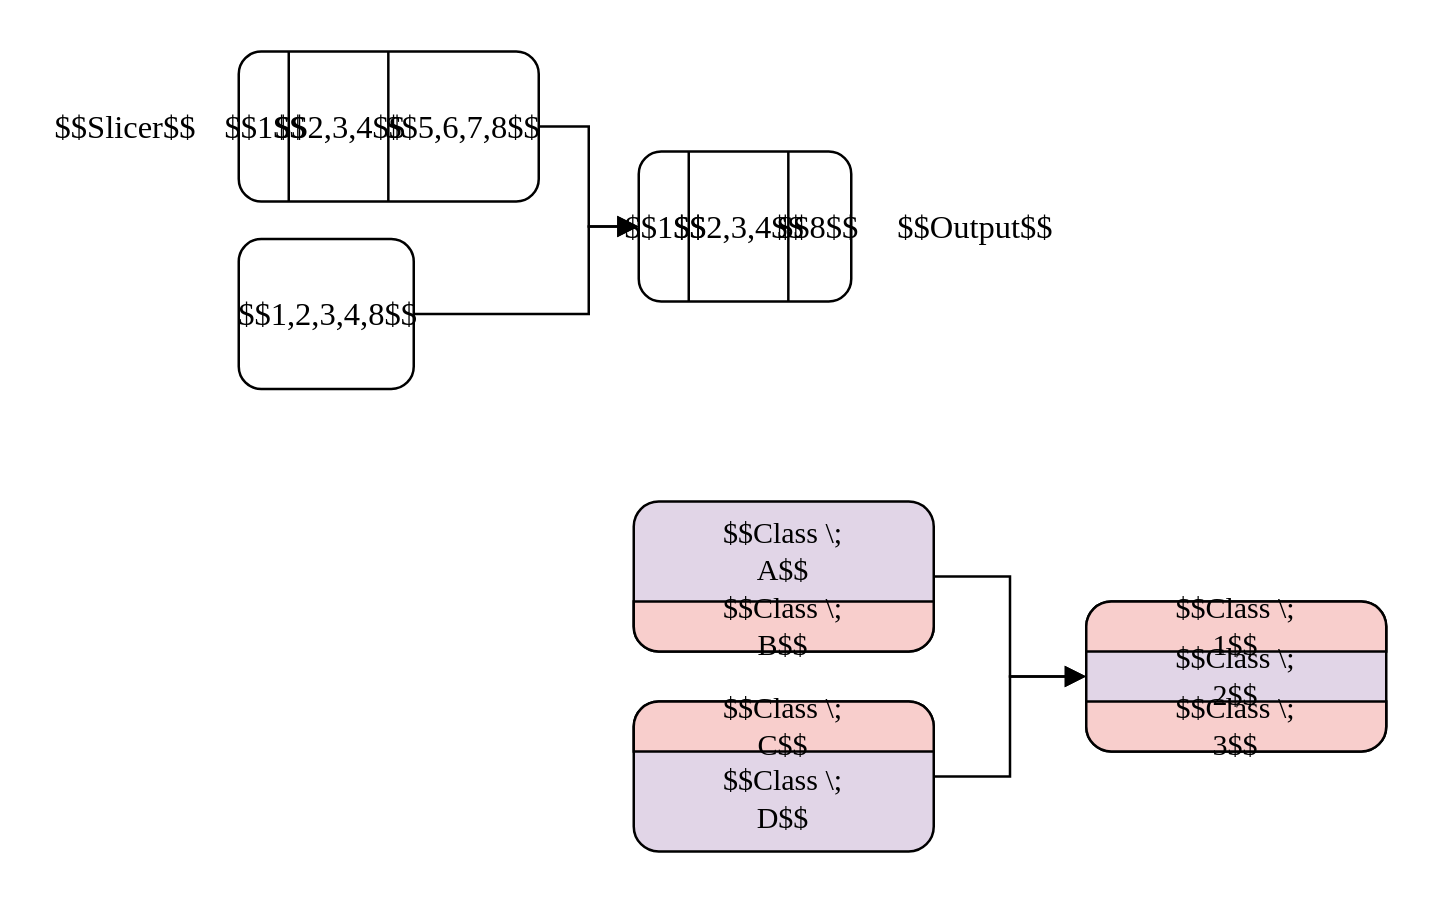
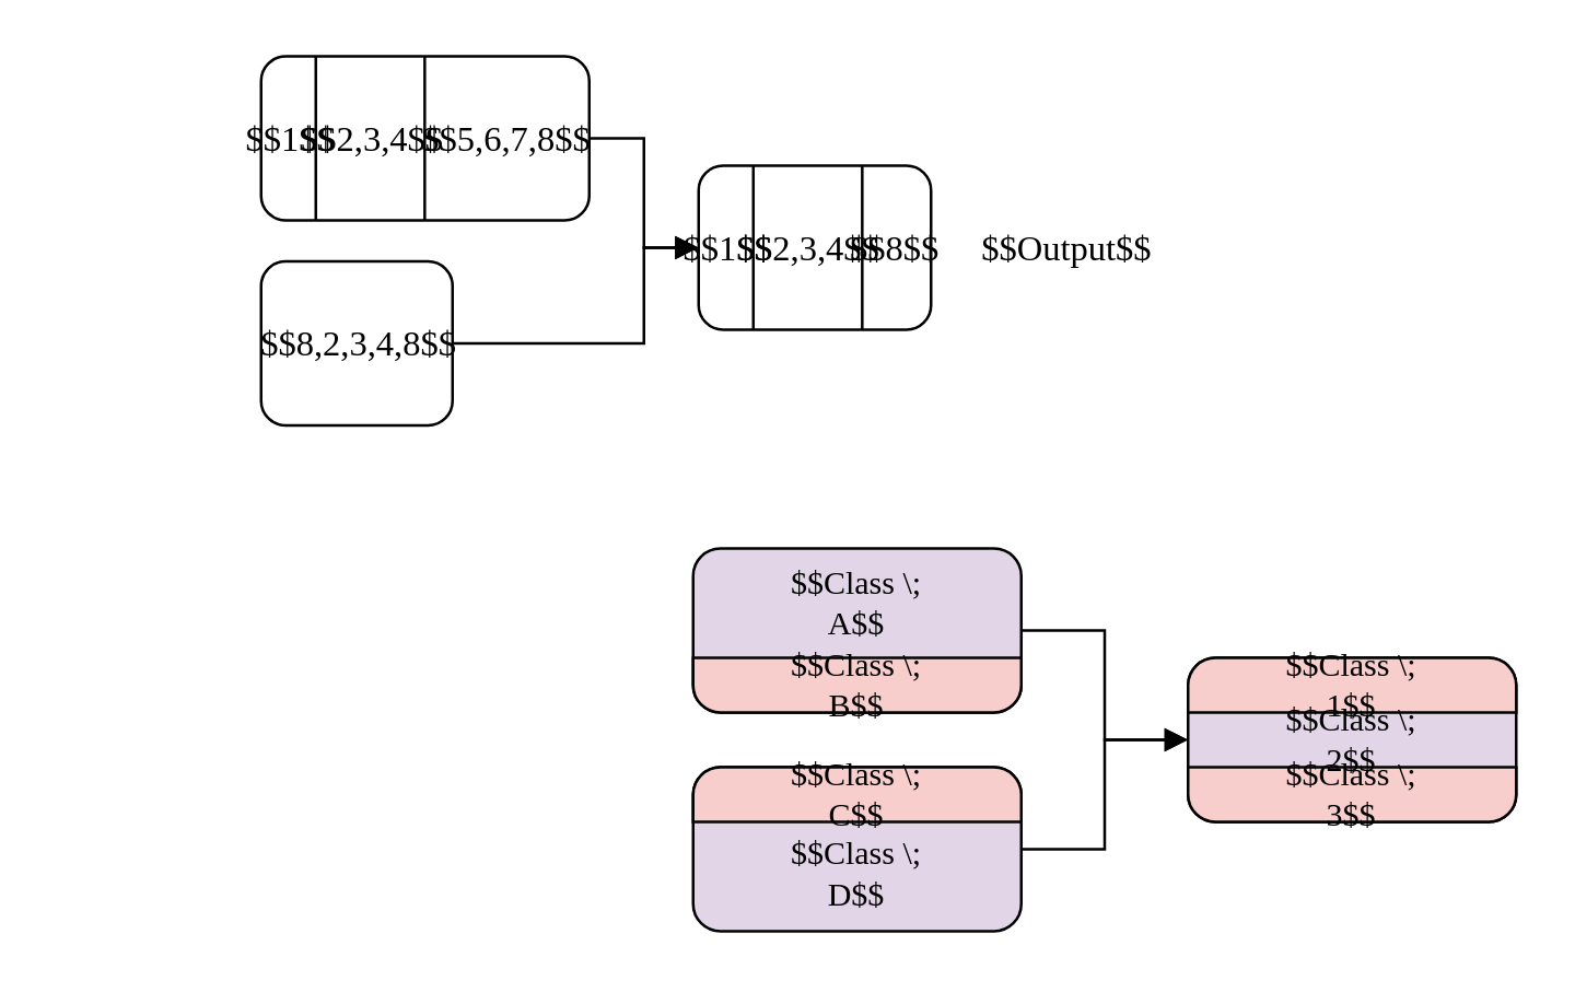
- <mxCell id="10" value="$$Slicer$$" style="text;html=1;align=center;verticalAlign=middle;whiteSpace=wrap;rounded=0;fontFamily=Times New Roman;fontSize=13;" parent="1" vertex="1"><mxGeometry x="20" y="35" width="60" height="30" as="geometry" /></mxCell>
- <mxCell id="13" value="$$1,2,3,4,8$$" style="text;html=1;align=center;verticalAlign=middle;whiteSpace=wrap;rounded=0;container=0;fontFamily=Times New Roman;fontSize=13;" parent="1" vertex="1"><mxGeometry x="97" y="110" width="68" height="30" as="geometry" /></mxCell>
+ <mxCell id="13" value="$$8,2,3,4,8$$" style="text;html=1;align=center;verticalAlign=middle;whiteSpace=wrap;rounded=0;container=0;fontFamily=Times New Roman;fontSize=13;" parent="1" vertex="1"><mxGeometry x="97" y="110" width="68" height="30" as="geometry" /></mxCell>
